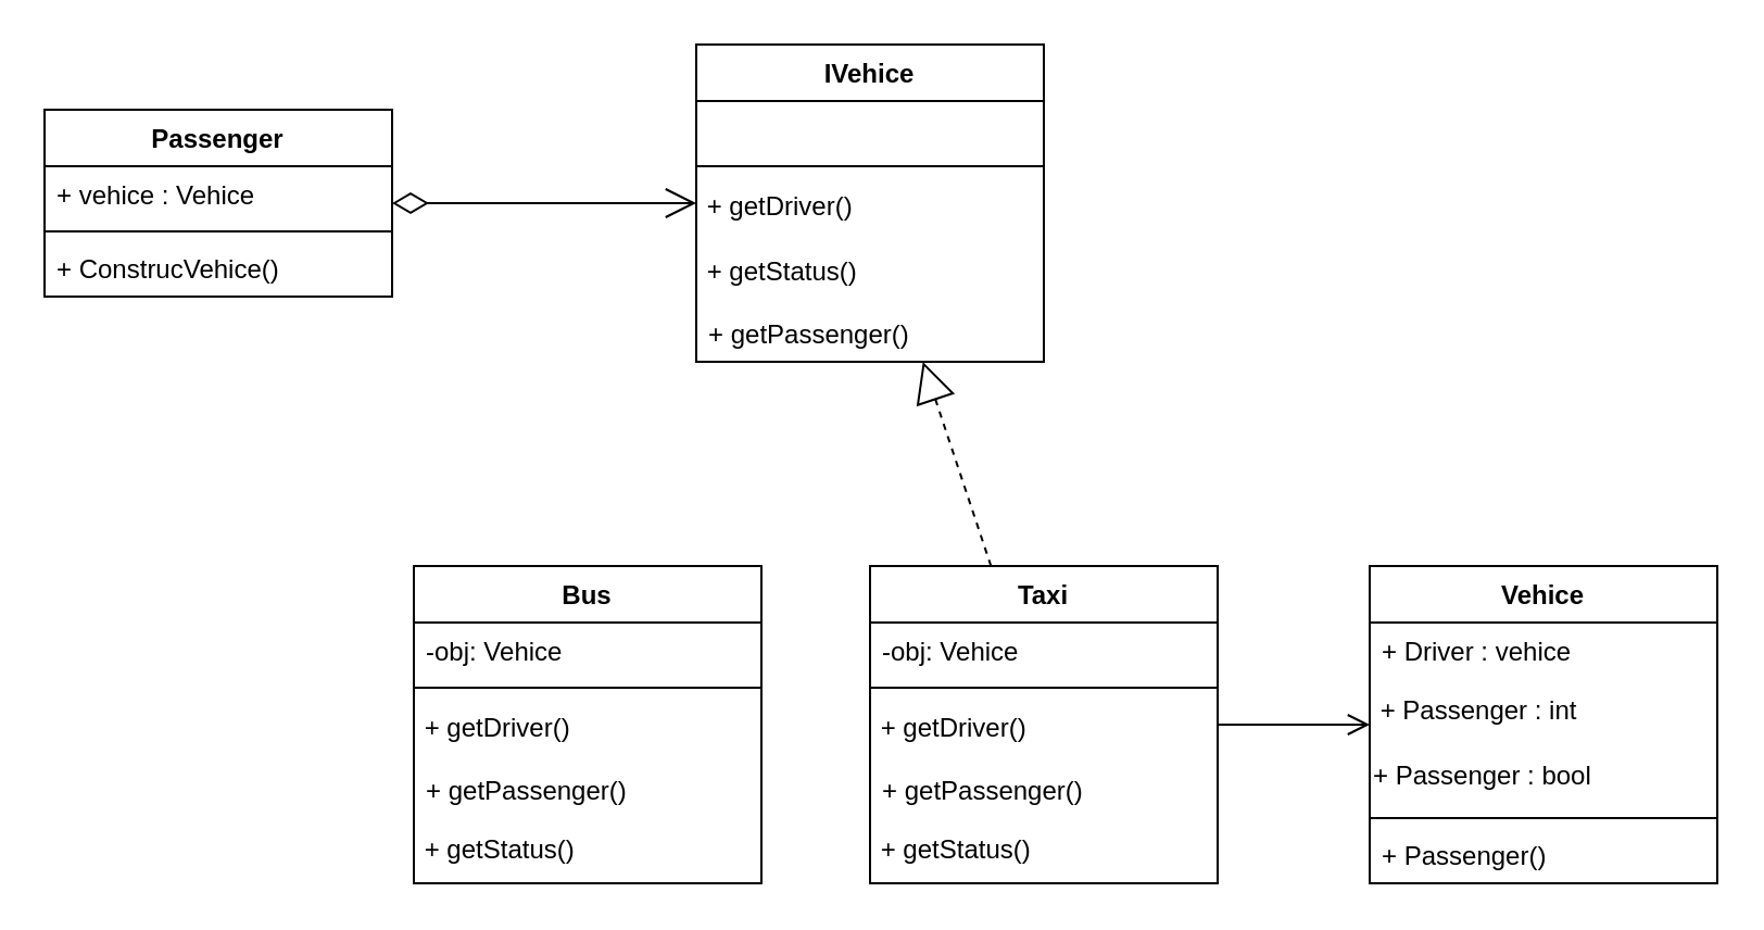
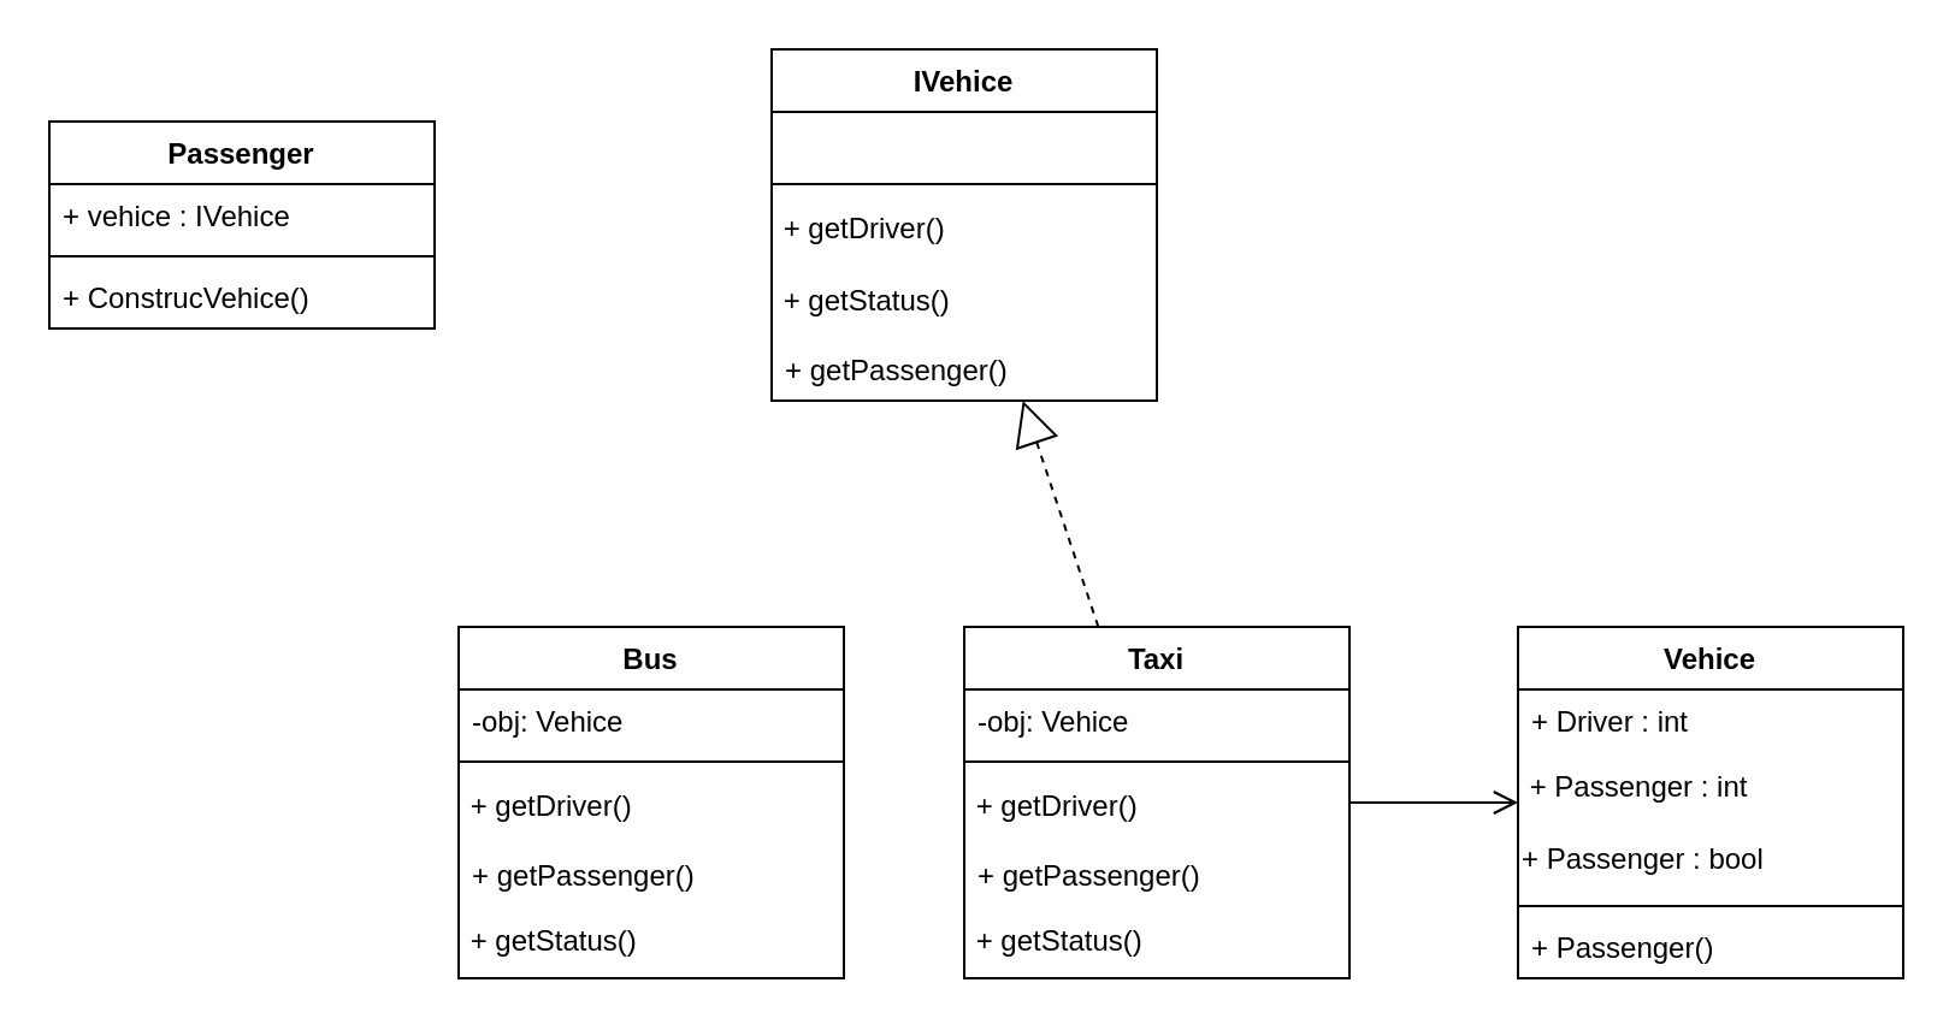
- <mxCell id="3" value="+ vehice : Vehice" style="text;strokeColor=none;fillColor=none;align=left;verticalAlign=top;spacingLeft=4;spacingRight=4;overflow=hidden;rotatable=0;points=[[0,0.5],[1,0.5]];portConstraint=eastwest;whiteSpace=wrap;html=1;" vertex="1" parent="2"><mxGeometry y="26" width="160" height="26" as="geometry" /></mxCell>
+ <mxCell id="3" value="+ vehice : IVehice" style="text;strokeColor=none;fillColor=none;align=left;verticalAlign=top;spacingLeft=4;spacingRight=4;overflow=hidden;rotatable=0;points=[[0,0.5],[1,0.5]];portConstraint=eastwest;whiteSpace=wrap;html=1;" vertex="1" parent="2"><mxGeometry y="26" width="160" height="26" as="geometry" /></mxCell>
- <mxCell id="12" value="" style="endArrow=open;html=1;endSize=12;startArrow=diamondThin;startSize=14;startFill=0;edgeStyle=orthogonalEdgeStyle;rounded=0;" edge="1" parent="1" source="2" target="6"><mxGeometry relative="1" as="geometry"><mxPoint x="330" y="170" as="sourcePoint" /><mxPoint x="490" y="170" as="targetPoint" /></mxGeometry></mxCell>
- <mxCell id="28" value="+ Driver : vehice" style="text;strokeColor=none;fillColor=none;align=left;verticalAlign=top;spacingLeft=4;spacingRight=4;overflow=hidden;rotatable=0;points=[[0,0.5],[1,0.5]];portConstraint=eastwest;whiteSpace=wrap;html=1;" vertex="1" parent="27"><mxGeometry y="26" width="160" height="26" as="geometry" /></mxCell>
+ <mxCell id="28" value="+ Driver : int" style="text;strokeColor=none;fillColor=none;align=left;verticalAlign=top;spacingLeft=4;spacingRight=4;overflow=hidden;rotatable=0;points=[[0,0.5],[1,0.5]];portConstraint=eastwest;whiteSpace=wrap;html=1;" vertex="1" parent="27"><mxGeometry y="26" width="160" height="26" as="geometry" /></mxCell>
